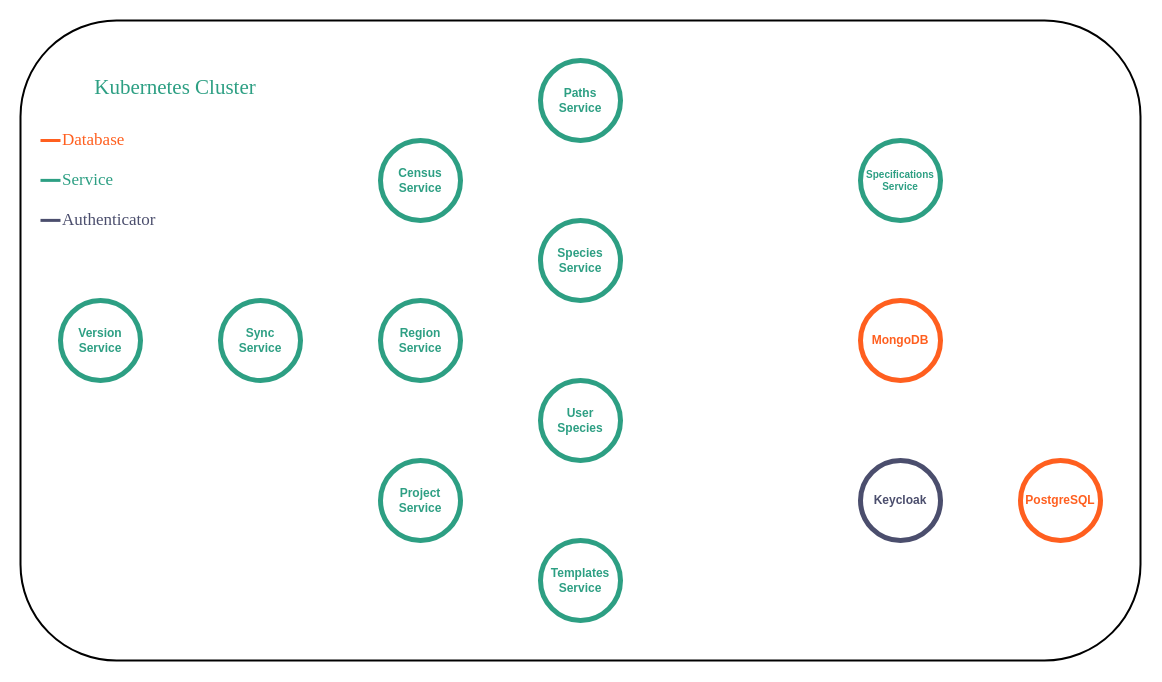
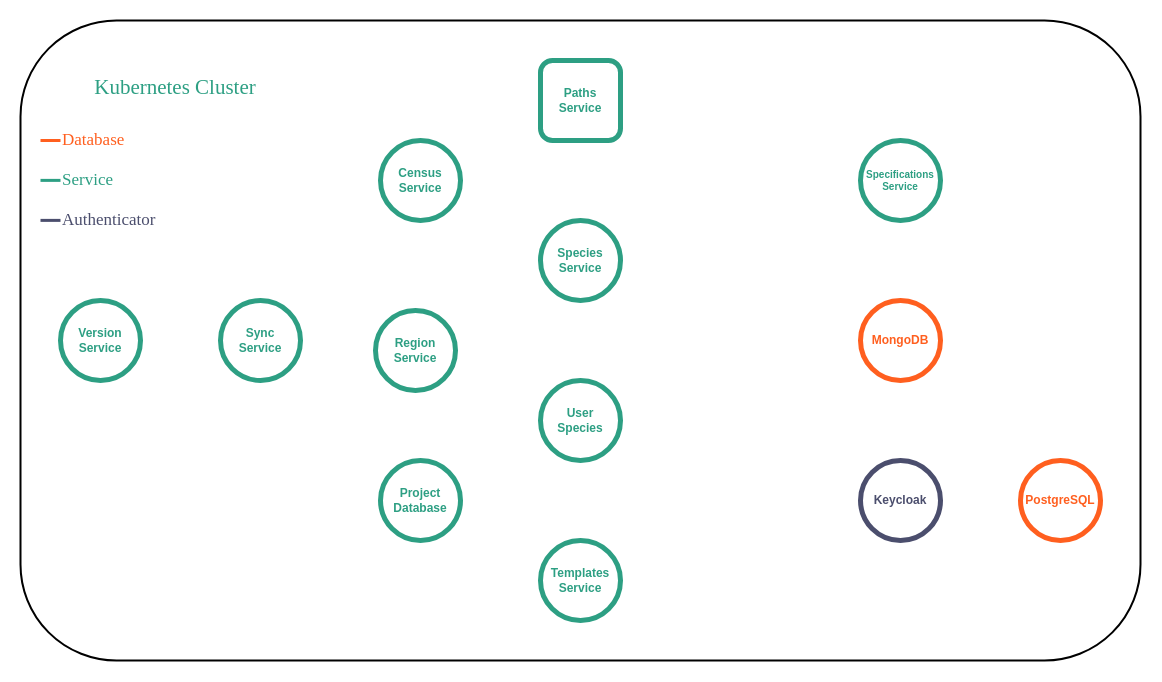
- <mxCell id="10" value="&lt;b&gt;Paths Service&lt;/b&gt;" style="ellipse;whiteSpace=wrap;html=1;aspect=fixed;strokeWidth=5;fillColor=none;fontColor=#2D9F83;strokeColor=#2D9F83;" parent="1" vertex="1"><mxGeometry x="540" y="60" width="80" height="80" as="geometry" /></mxCell>
+ <mxCell id="10" value="&lt;b&gt;Paths Service&lt;/b&gt;" style="whiteSpace=wrap;html=1;aspect=fixed;strokeWidth=5;fillColor=none;fontColor=#2D9F83;strokeColor=#2D9F83;rounded=1;" parent="1" vertex="1"><mxGeometry x="540" y="60" width="80" height="80" as="geometry" /></mxCell>
- <mxCell id="4" value="&lt;b&gt;Region&lt;br&gt;Service&lt;/b&gt;" style="ellipse;whiteSpace=wrap;html=1;aspect=fixed;strokeWidth=5;fillColor=none;fontColor=#2D9F83;strokeColor=#2D9F83;" parent="1" vertex="1"><mxGeometry x="380" y="300" width="80" height="80" as="geometry" /></mxCell>
+ <mxCell id="4" value="&lt;b&gt;Region&lt;br&gt;Service&lt;/b&gt;" style="ellipse;whiteSpace=wrap;html=1;aspect=fixed;strokeWidth=5;fillColor=none;fontColor=#2D9F83;strokeColor=#2D9F83;" parent="1" vertex="1"><mxGeometry x="375" y="310" width="80" height="80" as="geometry" /></mxCell>
- <mxCell id="9" value="&lt;b&gt;Project Service&lt;/b&gt;" style="ellipse;whiteSpace=wrap;html=1;aspect=fixed;strokeWidth=5;fillColor=none;fontColor=#2D9F83;strokeColor=#2D9F83;" parent="1" vertex="1"><mxGeometry x="380" y="460" width="80" height="80" as="geometry" /></mxCell>
+ <mxCell id="9" value="&lt;b&gt;Project Database&lt;/b&gt;" style="ellipse;whiteSpace=wrap;html=1;aspect=fixed;strokeWidth=5;fillColor=none;fontColor=#2D9F83;strokeColor=#2D9F83;" parent="1" vertex="1"><mxGeometry x="380" y="460" width="80" height="80" as="geometry" /></mxCell>
